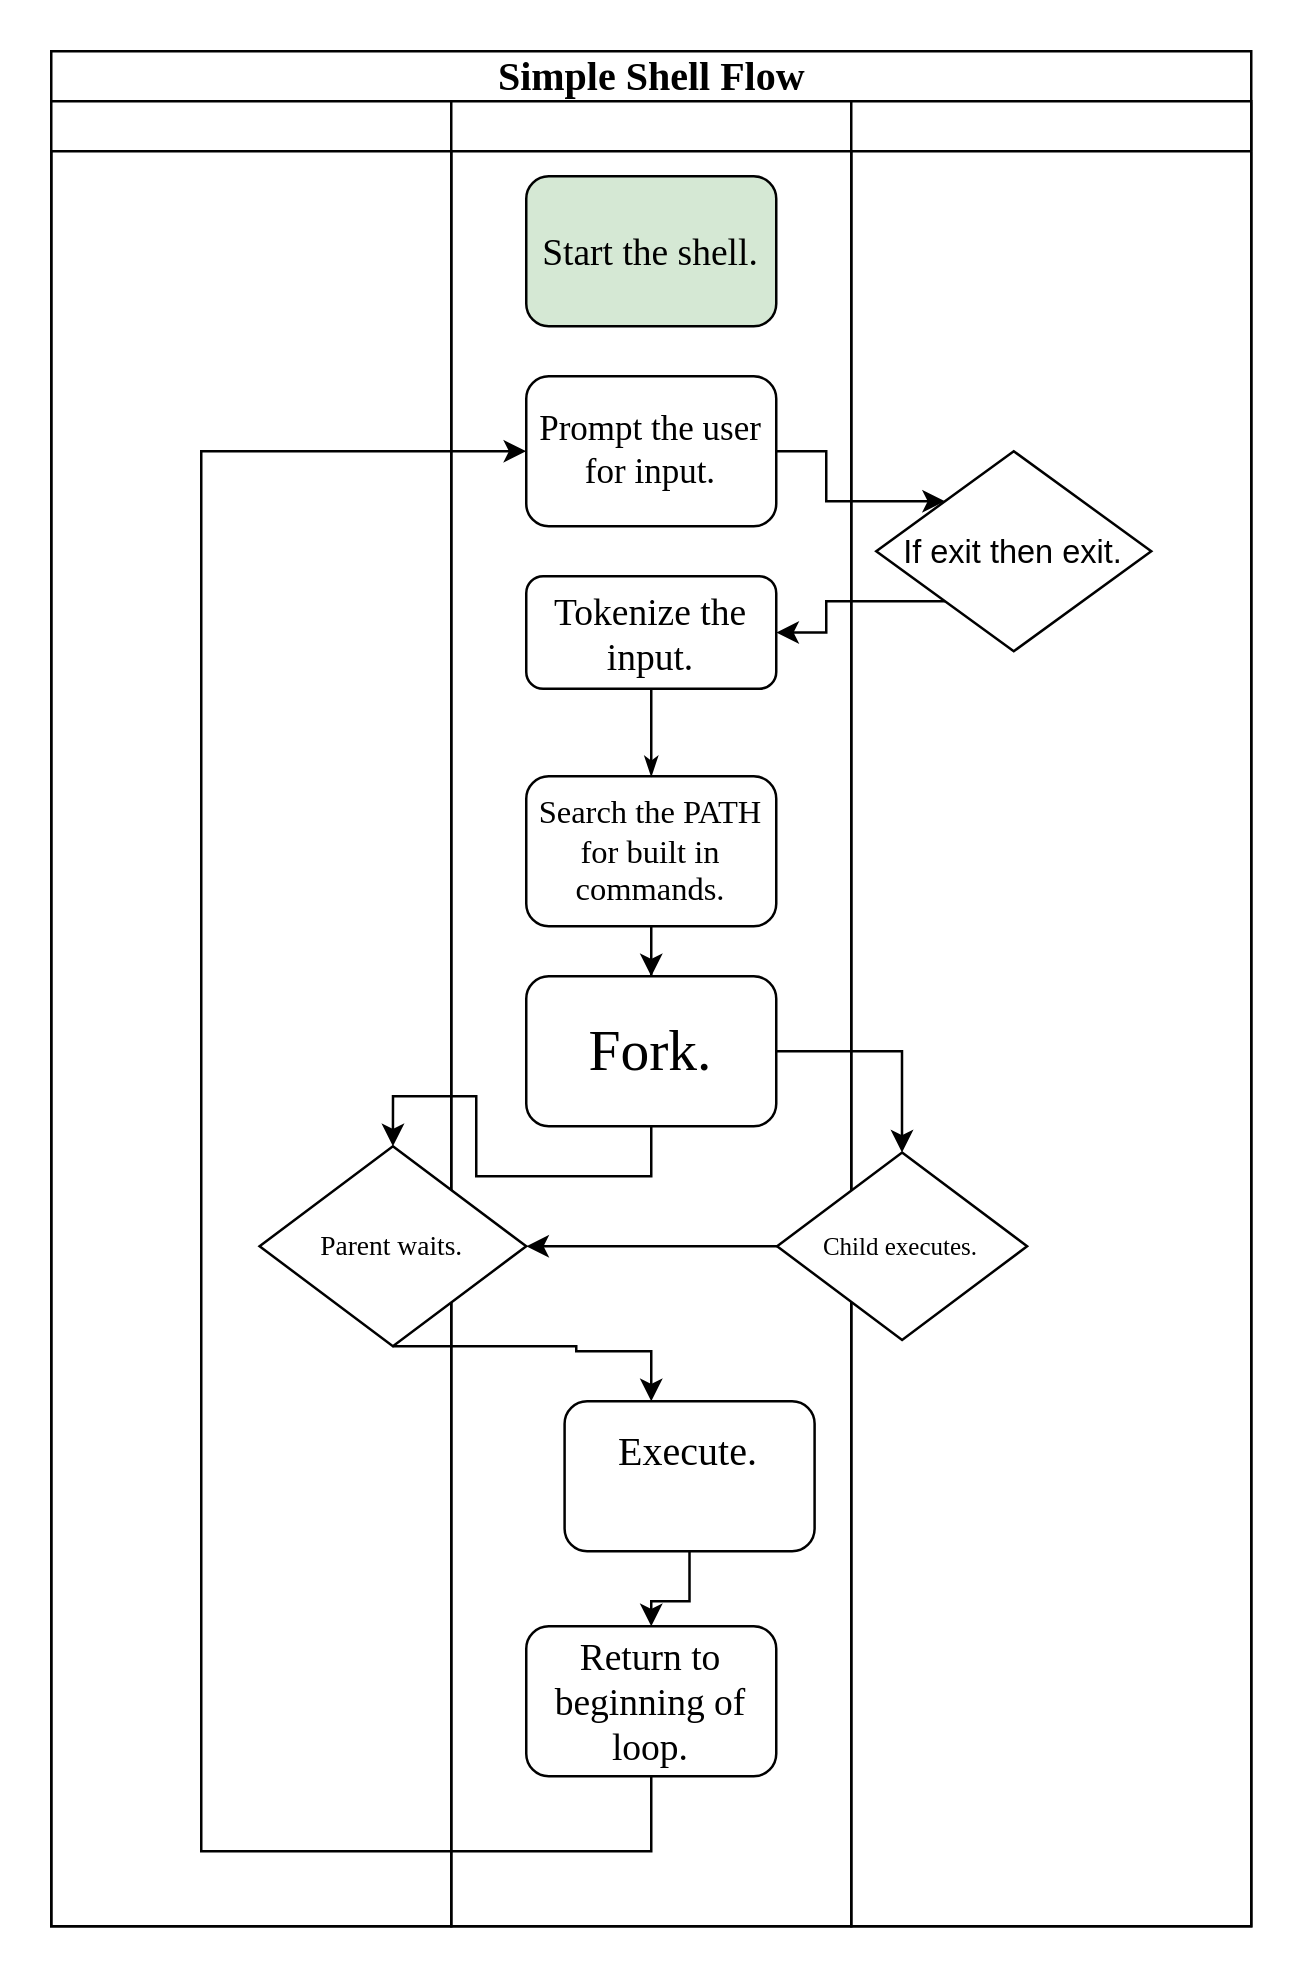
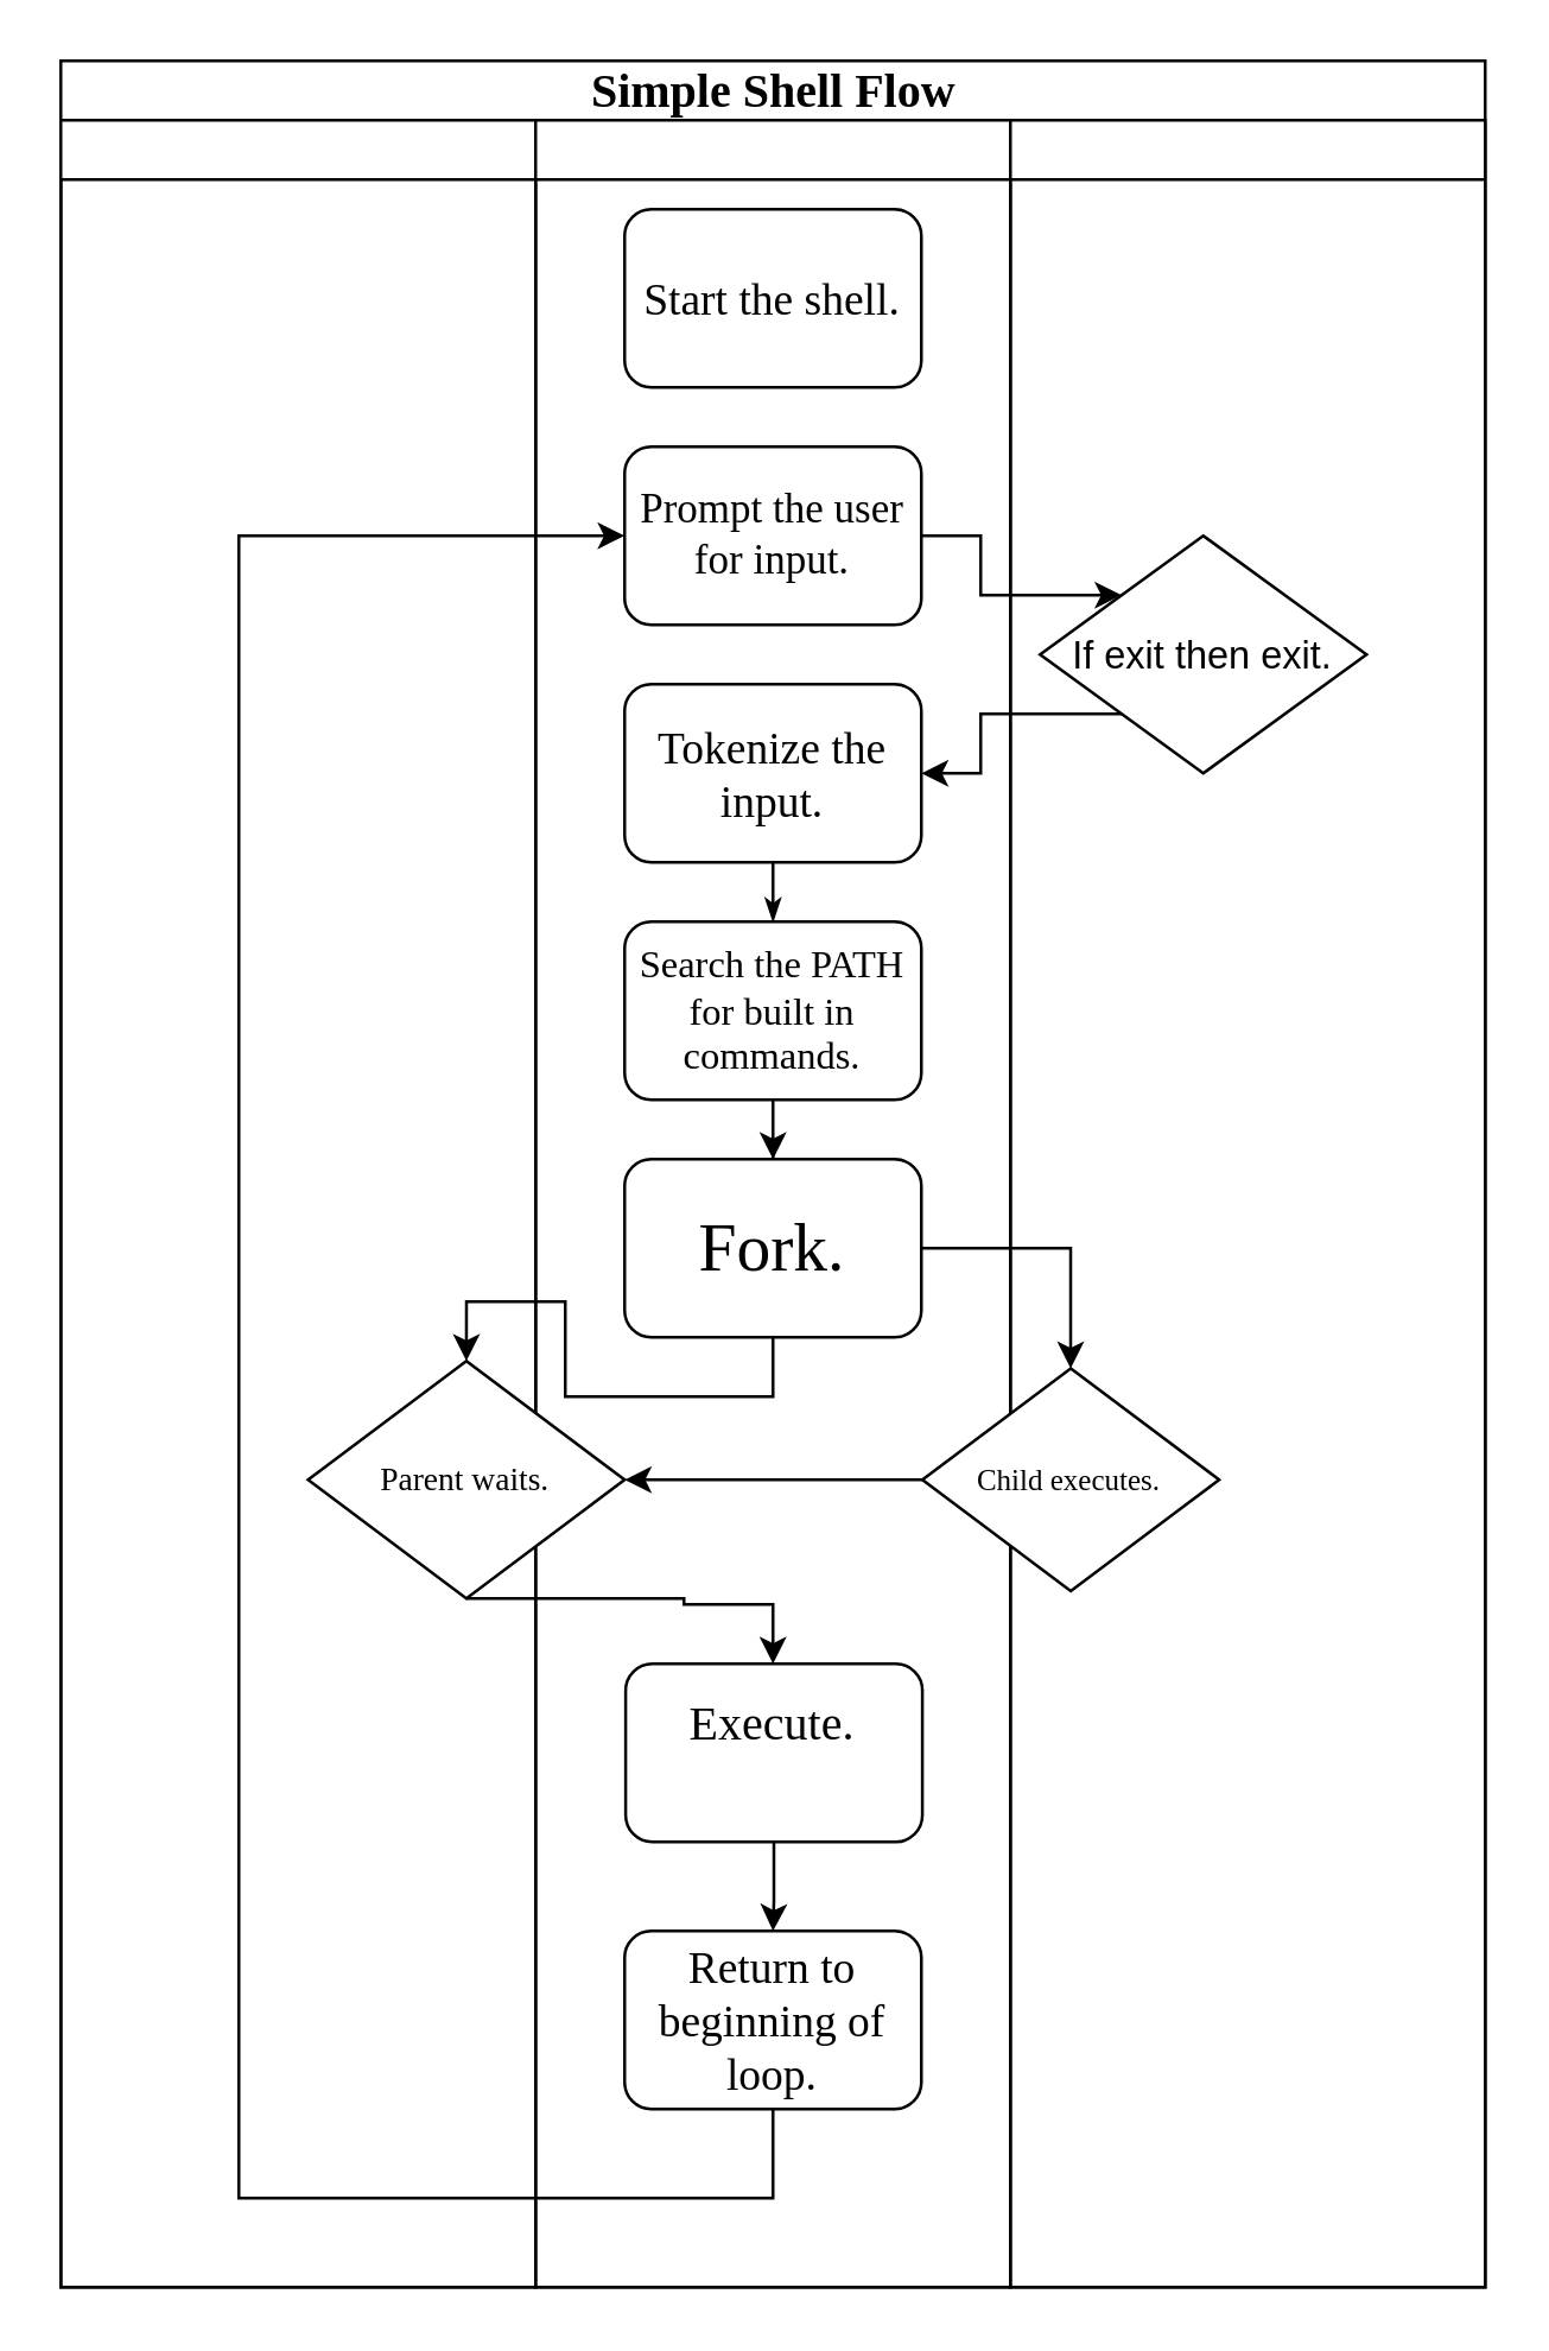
- <mxCell id="7" value="&lt;font style=&quot;font-size: 15px;&quot;&gt;Start the shell.&lt;/font&gt;" style="rounded=1;whiteSpace=wrap;html=1;shadow=0;labelBackgroundColor=none;strokeWidth=1;fontFamily=Verdana;fontSize=8;align=center;fillColor=#d5e8d4;" parent="4" vertex="1"><mxGeometry x="30" y="30" width="100" height="60" as="geometry" /></mxCell>
+ <mxCell id="7" value="&lt;font style=&quot;font-size: 15px;&quot;&gt;Start the shell.&lt;/font&gt;" style="rounded=1;whiteSpace=wrap;html=1;shadow=0;labelBackgroundColor=none;strokeWidth=1;fontFamily=Verdana;fontSize=8;align=center;" parent="4" vertex="1"><mxGeometry x="30" y="30" width="100" height="60" as="geometry" /></mxCell>
- <mxCell id="9" value="&lt;font style=&quot;font-size: 15px;&quot;&gt;Tokenize the input.&lt;/font&gt;" style="rounded=1;whiteSpace=wrap;html=1;shadow=0;labelBackgroundColor=none;strokeWidth=1;fontFamily=Verdana;fontSize=8;align=center;" parent="4" vertex="1"><mxGeometry x="30" y="190" width="100" height="45" as="geometry" /></mxCell>
+ <mxCell id="9" value="&lt;font style=&quot;font-size: 15px;&quot;&gt;Tokenize the input.&lt;/font&gt;" style="rounded=1;whiteSpace=wrap;html=1;shadow=0;labelBackgroundColor=none;strokeWidth=1;fontFamily=Verdana;fontSize=8;align=center;" parent="4" vertex="1"><mxGeometry x="30" y="190" width="100" height="60" as="geometry" /></mxCell>
- <mxCell id="13" value="&lt;font style=&quot;font-size: 16px;&quot;&gt;Execute.&lt;/font&gt;&lt;div style=&quot;font-size: 16px;&quot;&gt;&lt;br&gt;&lt;/div&gt;" style="rounded=1;whiteSpace=wrap;html=1;shadow=0;labelBackgroundColor=none;strokeWidth=1;fontFamily=Verdana;fontSize=8;align=center;" parent="4" vertex="1"><mxGeometry x="45.34" y="520" width="100" height="60" as="geometry" /></mxCell>
+ <mxCell id="13" value="&lt;font style=&quot;font-size: 16px;&quot;&gt;Execute.&lt;/font&gt;&lt;div style=&quot;font-size: 16px;&quot;&gt;&lt;br&gt;&lt;/div&gt;" style="rounded=1;whiteSpace=wrap;html=1;shadow=0;labelBackgroundColor=none;strokeWidth=1;fontFamily=Verdana;fontSize=8;align=center;" parent="4" vertex="1"><mxGeometry x="30.34" y="520" width="100" height="60" as="geometry" /></mxCell>
